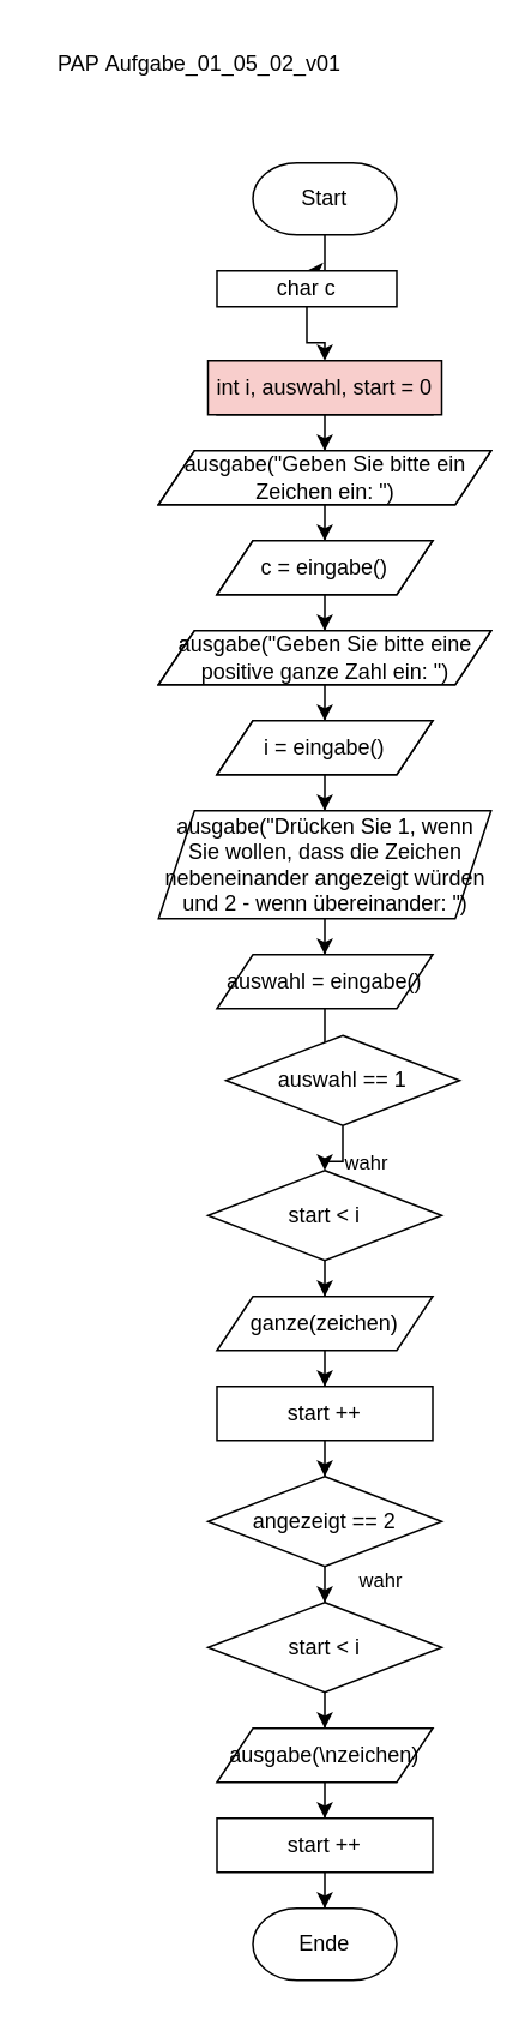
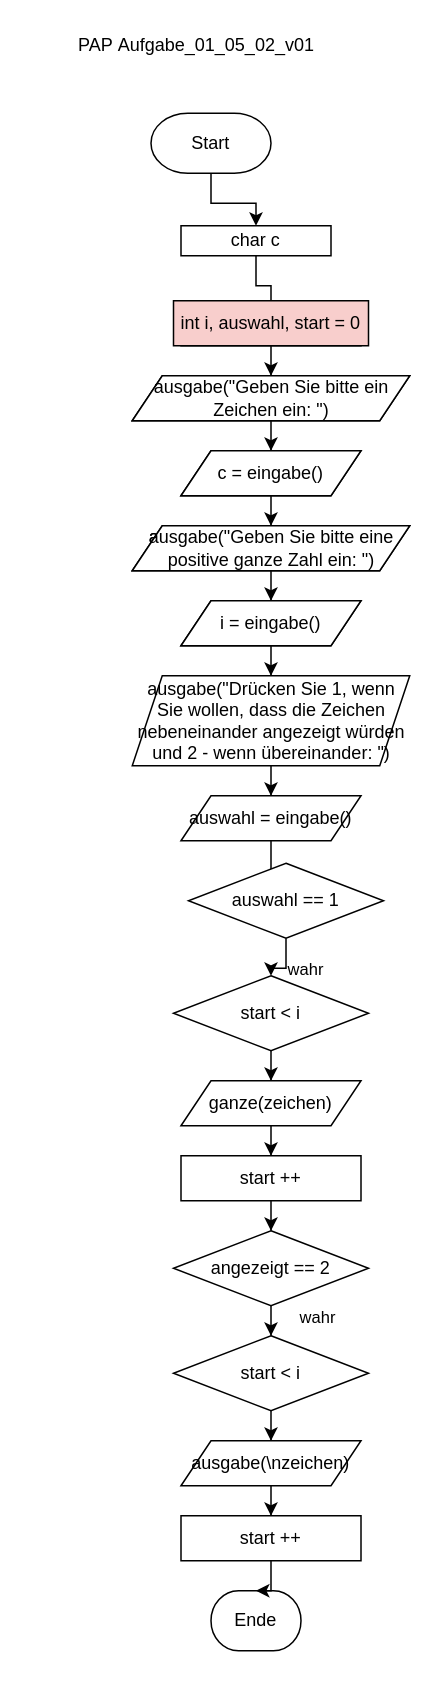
- <mxCell id="2" value="PAP&amp;nbsp;Aufgabe_01_05_02_v01" style="text;html=1;align=center;verticalAlign=middle;resizable=0;points=[];autosize=1;strokeColor=none;fillColor=none;" vertex="1" parent="1"><mxGeometry x="20" y="20" width="180" height="30" as="geometry" /></mxCell>
+ <mxCell id="2" value="PAP&amp;nbsp;Aufgabe_01_05_02_v01" style="text;html=1;align=center;verticalAlign=middle;resizable=0;points=[];autosize=1;strokeColor=none;fillColor=none;" vertex="1" parent="1"><mxGeometry x="40" y="15" width="180" height="30" as="geometry" /></mxCell>
- <mxCell id="4" value="Start" style="strokeWidth=1;html=1;shape=mxgraph.flowchart.terminator;whiteSpace=wrap;" vertex="1" parent="1"><mxGeometry x="140" y="90" width="80" height="40" as="geometry" /></mxCell>
+ <mxCell id="4" value="Start" style="strokeWidth=1;html=1;shape=mxgraph.flowchart.terminator;whiteSpace=wrap;" vertex="1" parent="1"><mxGeometry x="100" y="75" width="80" height="40" as="geometry" /></mxCell>
- <mxCell id="6" style="edgeStyle=orthogonalEdgeStyle;rounded=0;orthogonalLoop=1;jettySize=auto;html=1;" edge="1" parent="1" source="7" target="22"><mxGeometry relative="1" as="geometry" /></mxCell>
+ <mxCell id="6" style="edgeStyle=orthogonalEdgeStyle;rounded=0;orthogonalLoop=1;jettySize=auto;html=1;endArrow=none;" edge="1" parent="1" source="7" target="22"><mxGeometry relative="1" as="geometry" /></mxCell>
- <mxCell id="5" value="Ende" style="strokeWidth=1;html=1;shape=mxgraph.flowchart.terminator;whiteSpace=wrap;" vertex="1" parent="1"><mxGeometry x="140" y="1060" width="80" height="40" as="geometry" /></mxCell>
+ <mxCell id="5" value="Ende" style="strokeWidth=1;html=1;shape=mxgraph.flowchart.terminator;whiteSpace=wrap;" vertex="1" parent="1"><mxGeometry x="140" y="1060" width="60" height="40" as="geometry" /></mxCell>
